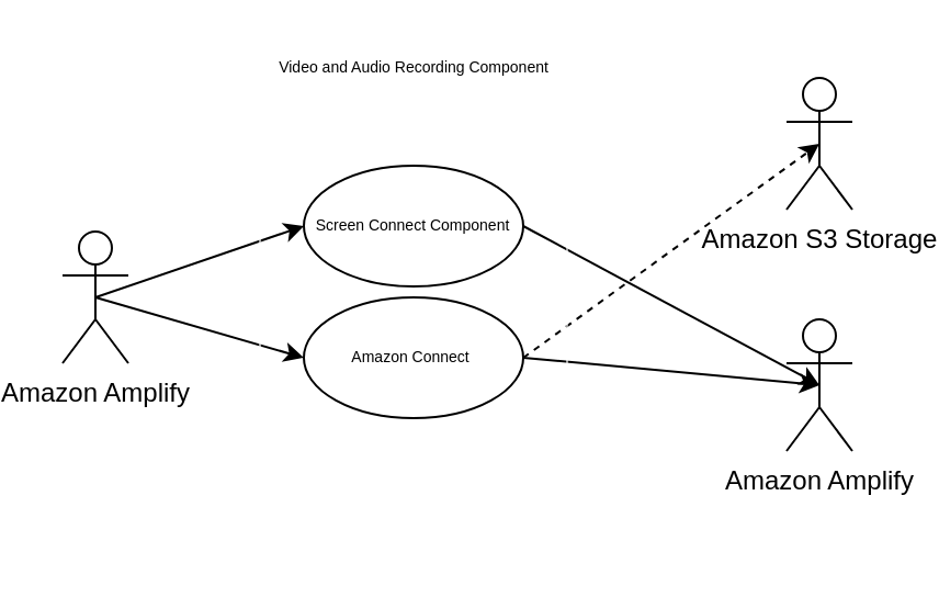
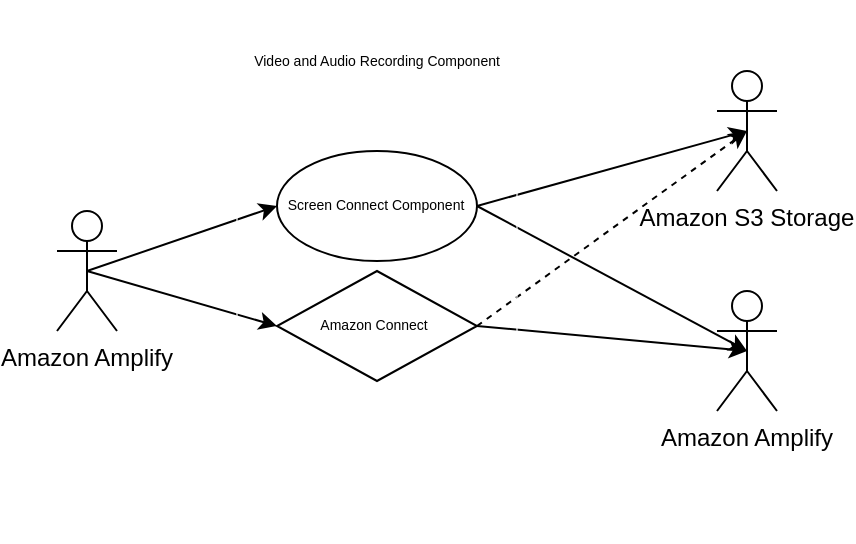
+ <mxCell id="5" style="edgeStyle=none;html=1;exitX=1;exitY=0.5;exitDx=0;exitDy=0;entryX=0.5;entryY=0.5;entryDx=0;entryDy=0;entryPerimeter=0;fontSize=7;" edge="1" parent="1" source="7" target="11"><mxGeometry relative="1" as="geometry" /></mxCell>
- <mxCell id="10" value="Amazon Connect " style="ellipse;fontSize=7;fillColor=none;" vertex="1" parent="1"><mxGeometry x="130" y="135" width="100" height="55" as="geometry" /></mxCell>
+ <mxCell id="10" value="Amazon Connect " style="rhombus;fontSize=7;fillColor=none;" vertex="1" parent="1"><mxGeometry x="130" y="135" width="100" height="55" as="geometry" /></mxCell>
